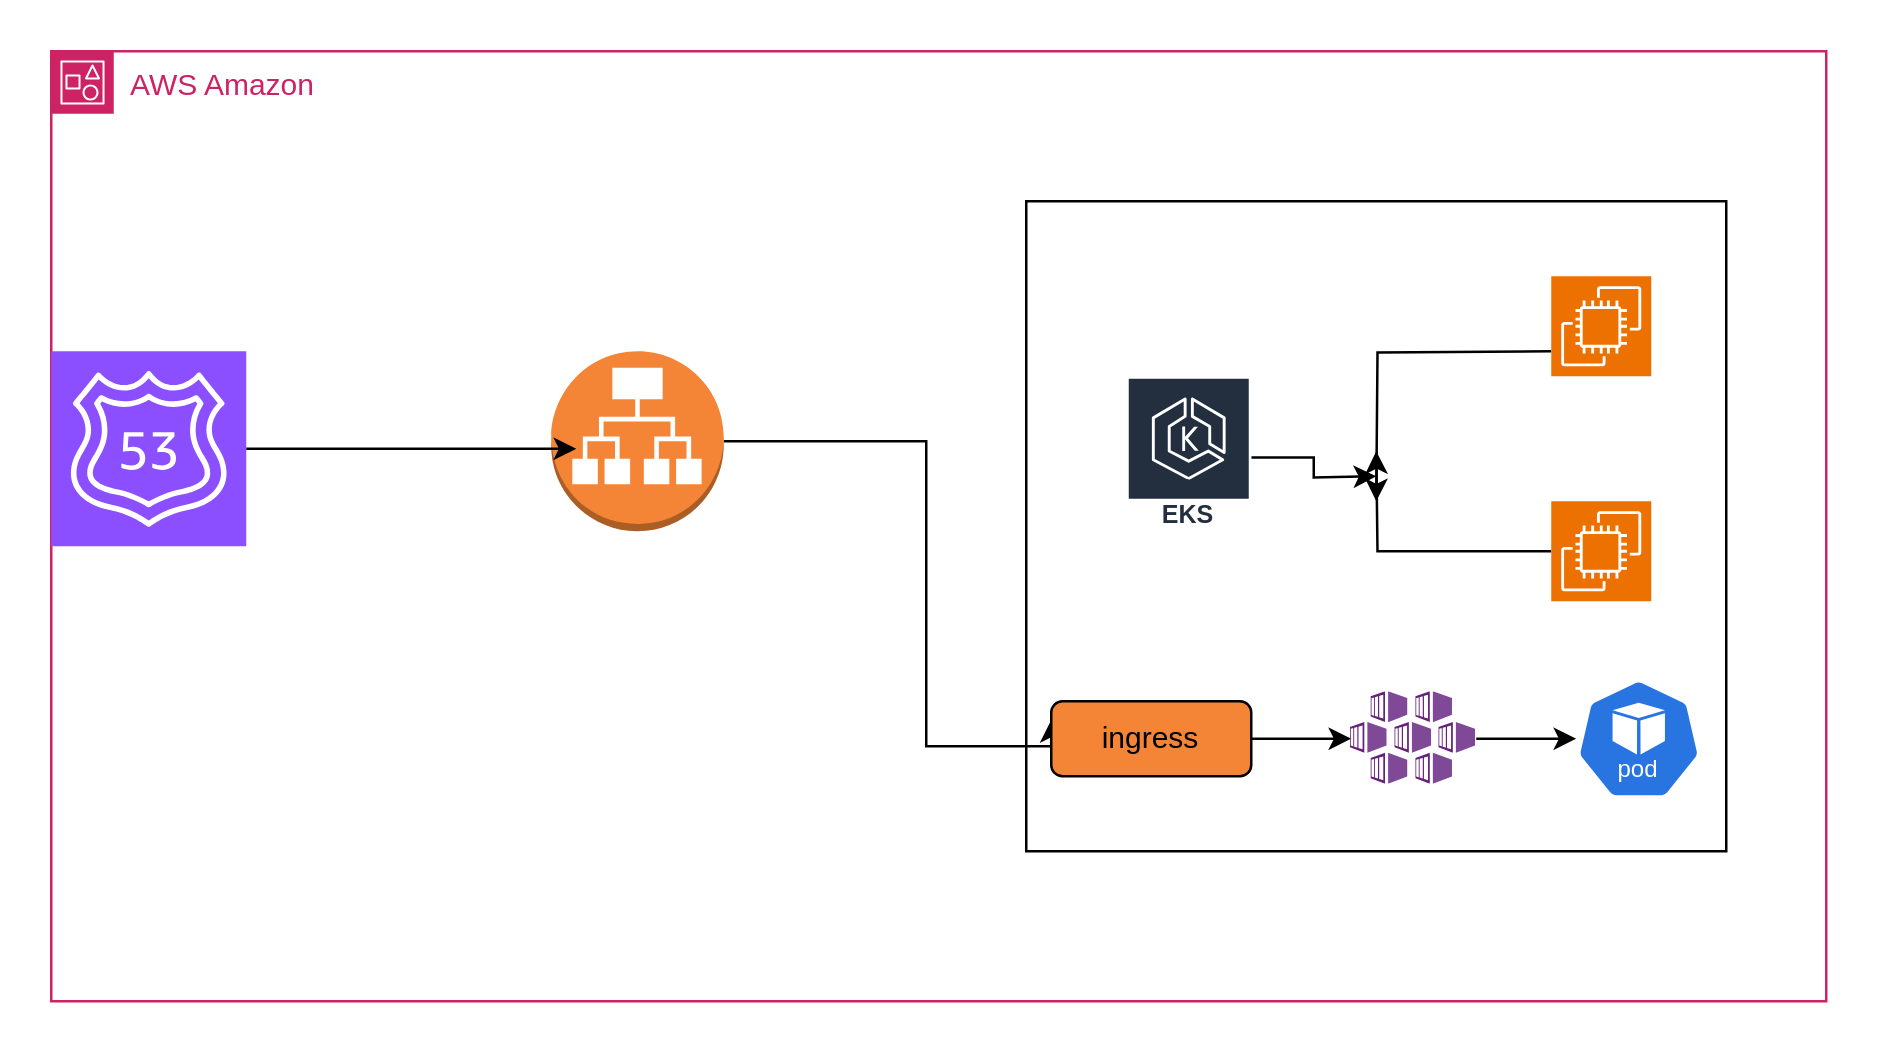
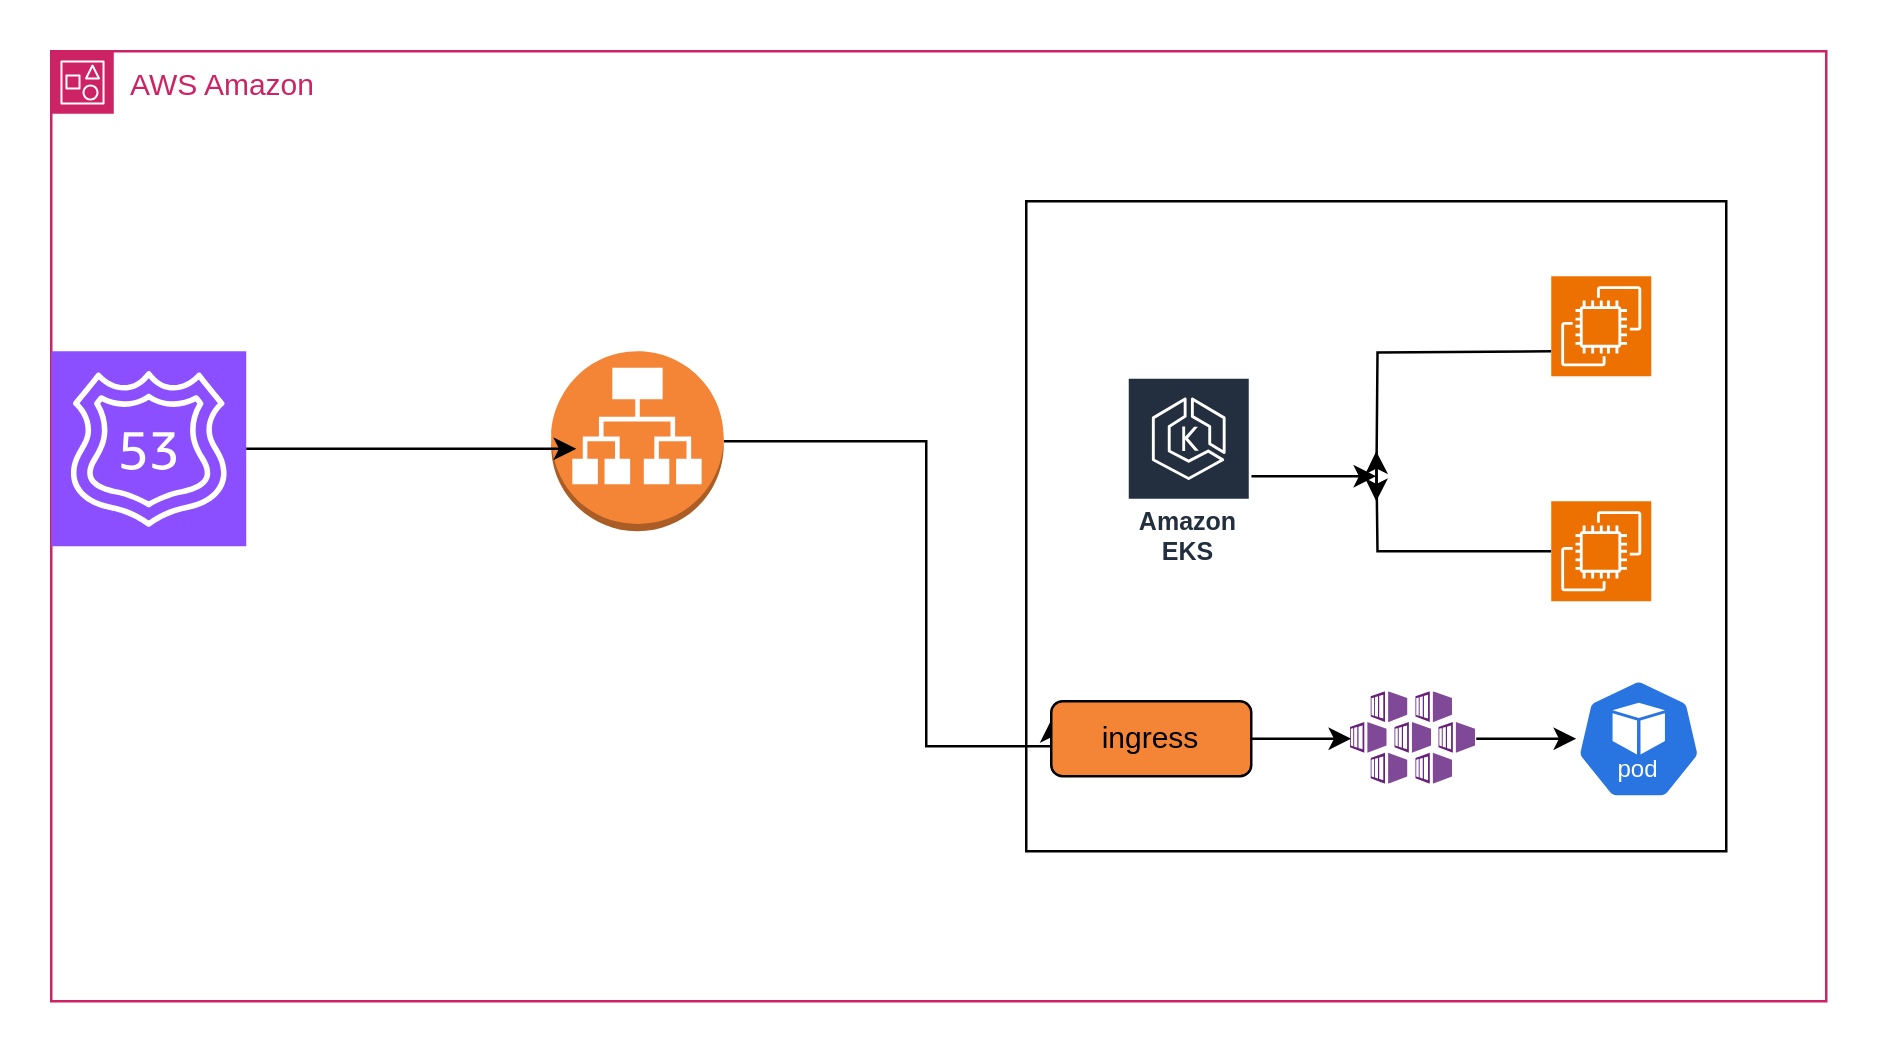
- <mxCell id="5" value="Amazon EKS" style="sketch=0;outlineConnect=0;fontColor=#232F3E;gradientColor=none;strokeColor=#ffffff;fillColor=#232F3E;dashed=0;verticalLabelPosition=middle;verticalAlign=bottom;align=center;html=1;whiteSpace=wrap;fontSize=10;fontStyle=1;spacing=3;shape=mxgraph.aws4.productIcon;prIcon=mxgraph.aws4.eks;" vertex="1" parent="2"><mxGeometry x="430" y="130" width="50" height="65" as="geometry" /></mxCell>
+ <mxCell id="5" value="Amazon EKS" style="sketch=0;outlineConnect=0;fontColor=#232F3E;gradientColor=none;strokeColor=#ffffff;fillColor=#232F3E;dashed=0;verticalLabelPosition=middle;verticalAlign=bottom;align=center;html=1;whiteSpace=wrap;fontSize=10;fontStyle=1;spacing=3;shape=mxgraph.aws4.productIcon;prIcon=mxgraph.aws4.eks;" vertex="1" parent="2"><mxGeometry x="430" y="130" width="50" height="80" as="geometry" /></mxCell>
